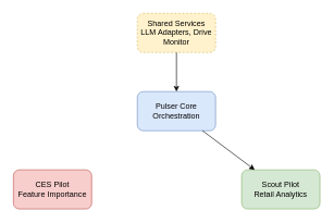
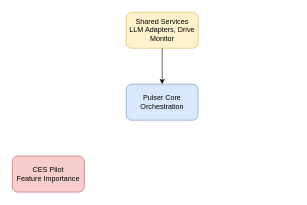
- <mxCell id="5" value="Shared Services&#10;LLM Adapters, Drive Monitor" style="rounded=1;whiteSpace=wrap;html=1;fillColor=#fff2cc;strokeColor=#d6b656;dashed=1;" vertex="1" parent="1"><mxGeometry x="210" y="20" width="120" height="60" as="geometry" /></mxCell>
+ <mxCell id="5" value="Shared Services&#10;LLM Adapters, Drive Monitor" style="rounded=1;whiteSpace=wrap;html=1;fillColor=#fff2cc;strokeColor=#d6b656;" vertex="1" parent="1"><mxGeometry x="210" y="20" width="120" height="60" as="geometry" /></mxCell>
- <mxCell id="7" edge="1" parent="1" source="2" target="4"><mxGeometry relative="1" as="geometry" /></mxCell>
- <mxCell id="4" value="Scout Pilot&#10;Retail Analytics" style="rounded=1;whiteSpace=wrap;html=1;fillColor=#d5e8d4;strokeColor=#82b366;" vertex="1" parent="1"><mxGeometry x="370" y="260" width="120" height="60" as="geometry" /></mxCell>
